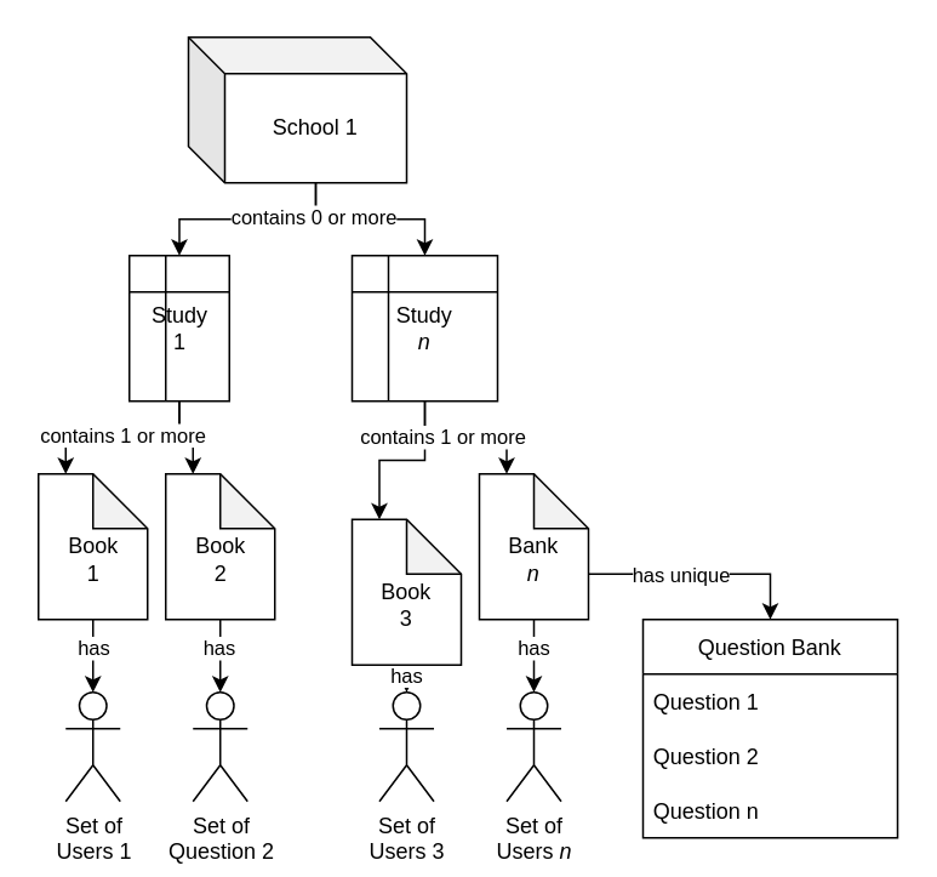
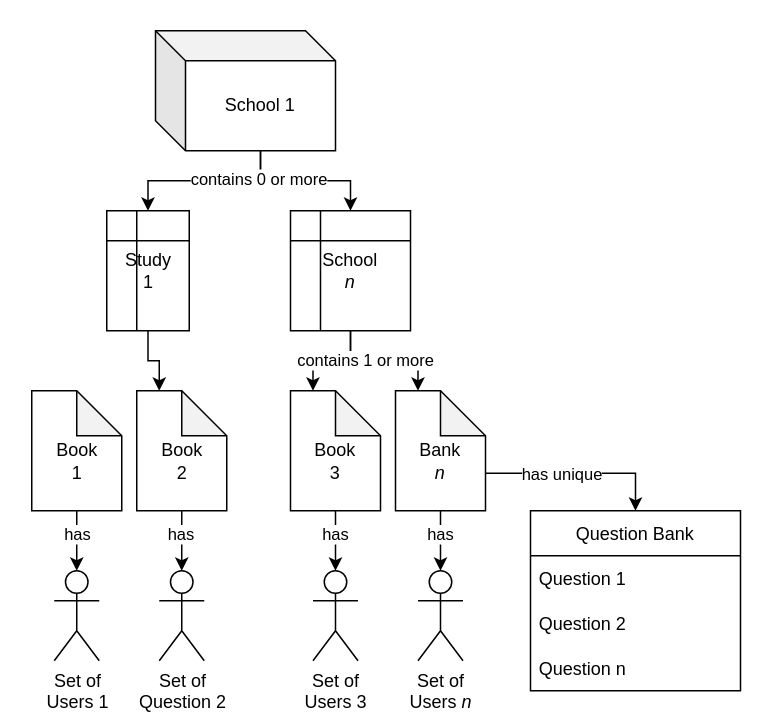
- <mxCell id="13" value="Study&lt;br&gt;&lt;i&gt;n&lt;/i&gt;" style="shape=internalStorage;whiteSpace=wrap;html=1;backgroundOutline=1;" vertex="1" parent="1"><mxGeometry x="193" y="140" width="80" height="80" as="geometry" /></mxCell>
+ <mxCell id="13" value="School&lt;br&gt;&lt;i&gt;n&lt;/i&gt;" style="shape=internalStorage;whiteSpace=wrap;html=1;backgroundOutline=1;" vertex="1" parent="1"><mxGeometry x="193" y="140" width="80" height="80" as="geometry" /></mxCell>
- <mxCell id="7" style="edgeStyle=orthogonalEdgeStyle;rounded=0;orthogonalLoop=1;jettySize=auto;html=1;exitX=0.5;exitY=1;exitDx=0;exitDy=0;entryX=0;entryY=0;entryDx=15;entryDy=0;entryPerimeter=0;" edge="1" parent="1" source="9" target="24"><mxGeometry relative="1" as="geometry" /></mxCell>
- <mxCell id="8" value="contains 1 or more" style="edgeLabel;html=1;align=center;verticalAlign=middle;resizable=0;points=[];" vertex="1" connectable="0" parent="7"><mxGeometry x="0.042" y="1" relative="1" as="geometry"><mxPoint x="1" y="-3" as="offset" /></mxGeometry></mxCell>
- <mxCell id="16" value="Book&lt;br&gt;3" style="shape=note;whiteSpace=wrap;html=1;backgroundOutline=1;darkOpacity=0.05;spacingTop=14;" vertex="1" parent="1"><mxGeometry x="193" y="285" width="60" height="80" as="geometry" /></mxCell>
+ <mxCell id="16" value="Book&lt;br&gt;3" style="shape=note;whiteSpace=wrap;html=1;backgroundOutline=1;darkOpacity=0.05;spacingTop=14;" vertex="1" parent="1"><mxGeometry x="193" y="260" width="60" height="80" as="geometry" /></mxCell>
